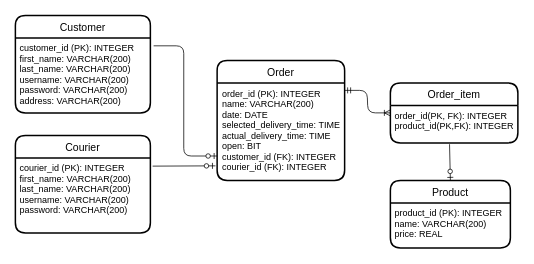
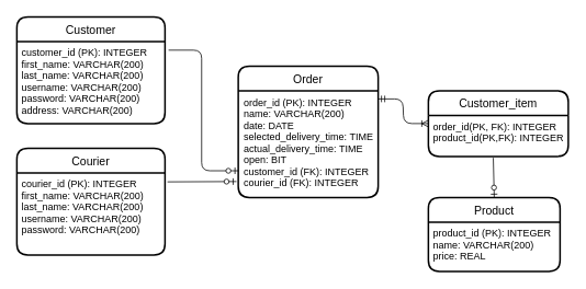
- <mxCell id="6" value="Order_item" style="swimlane;childLayout=stackLayout;horizontal=1;startSize=30;horizontalStack=0;rounded=1;fontSize=14;fontStyle=0;strokeWidth=2;resizeParent=0;resizeLast=1;shadow=0;dashed=0;align=center;" vertex="1" parent="1"><mxGeometry x="520" y="110" width="170" height="80" as="geometry" /></mxCell>
+ <mxCell id="6" value="Customer_item" style="swimlane;childLayout=stackLayout;horizontal=1;startSize=30;horizontalStack=0;rounded=1;fontSize=14;fontStyle=0;strokeWidth=2;resizeParent=0;resizeLast=1;shadow=0;dashed=0;align=center;" vertex="1" parent="1"><mxGeometry x="520" y="110" width="170" height="80" as="geometry" /></mxCell>
